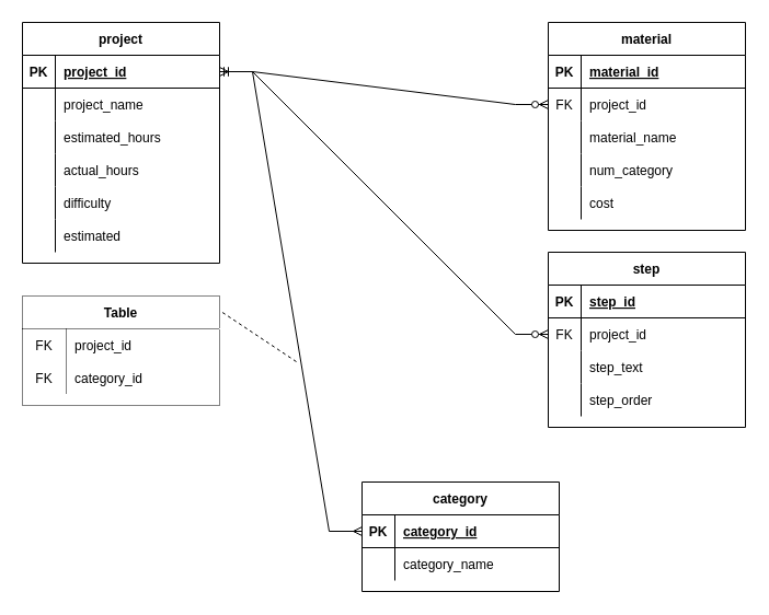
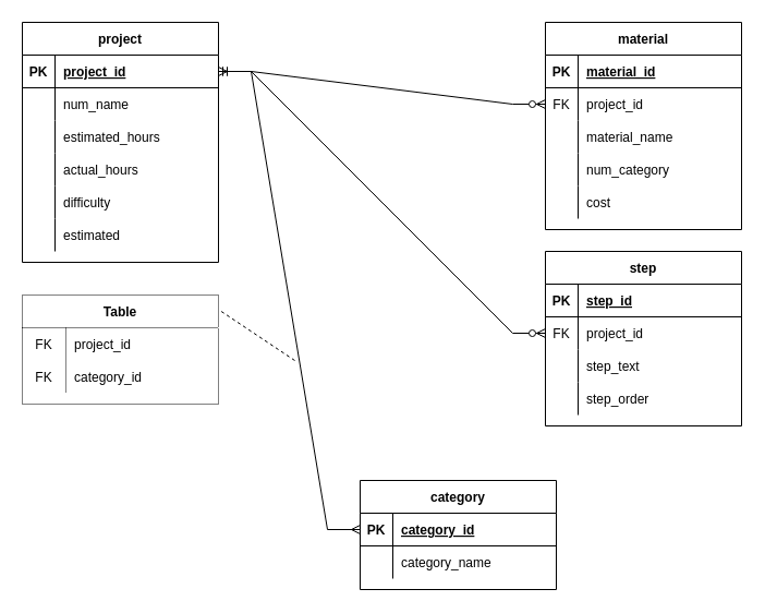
- <mxCell id="8" value="project_name" style="shape=partialRectangle;connectable=0;fillColor=none;top=0;left=0;bottom=0;right=0;align=left;spacingLeft=6;overflow=hidden;" vertex="1" parent="6"><mxGeometry x="30" width="150" height="30" as="geometry"><mxRectangle width="150" height="30" as="alternateBounds" /></mxGeometry></mxCell>
+ <mxCell id="8" value="num_name" style="shape=partialRectangle;connectable=0;fillColor=none;top=0;left=0;bottom=0;right=0;align=left;spacingLeft=6;overflow=hidden;" vertex="1" parent="6"><mxGeometry x="30" width="150" height="30" as="geometry"><mxRectangle width="150" height="30" as="alternateBounds" /></mxGeometry></mxCell>
